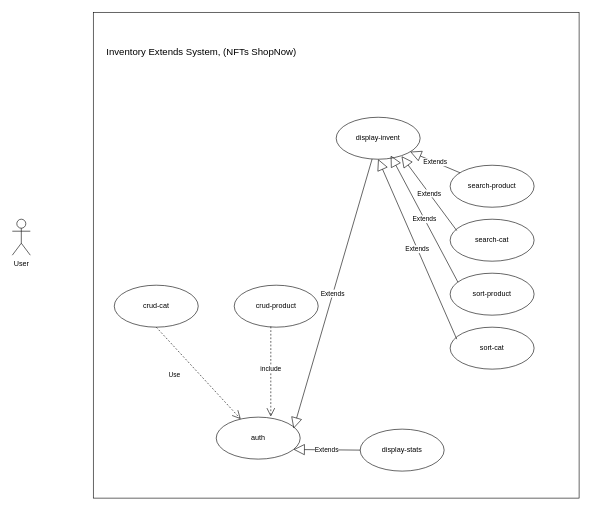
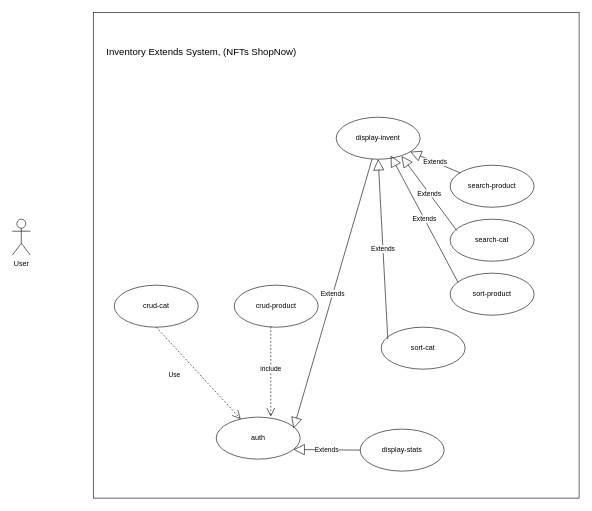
- <mxCell id="11" value="sort-cat" style="ellipse;whiteSpace=wrap;html=1;" parent="1" vertex="1"><mxGeometry x="750" y="545" width="140" height="70" as="geometry" /></mxCell>
+ <mxCell id="11" value="sort-cat" style="ellipse;whiteSpace=wrap;html=1;" parent="1" vertex="1"><mxGeometry x="635" y="545" width="140" height="70" as="geometry" /></mxCell>
